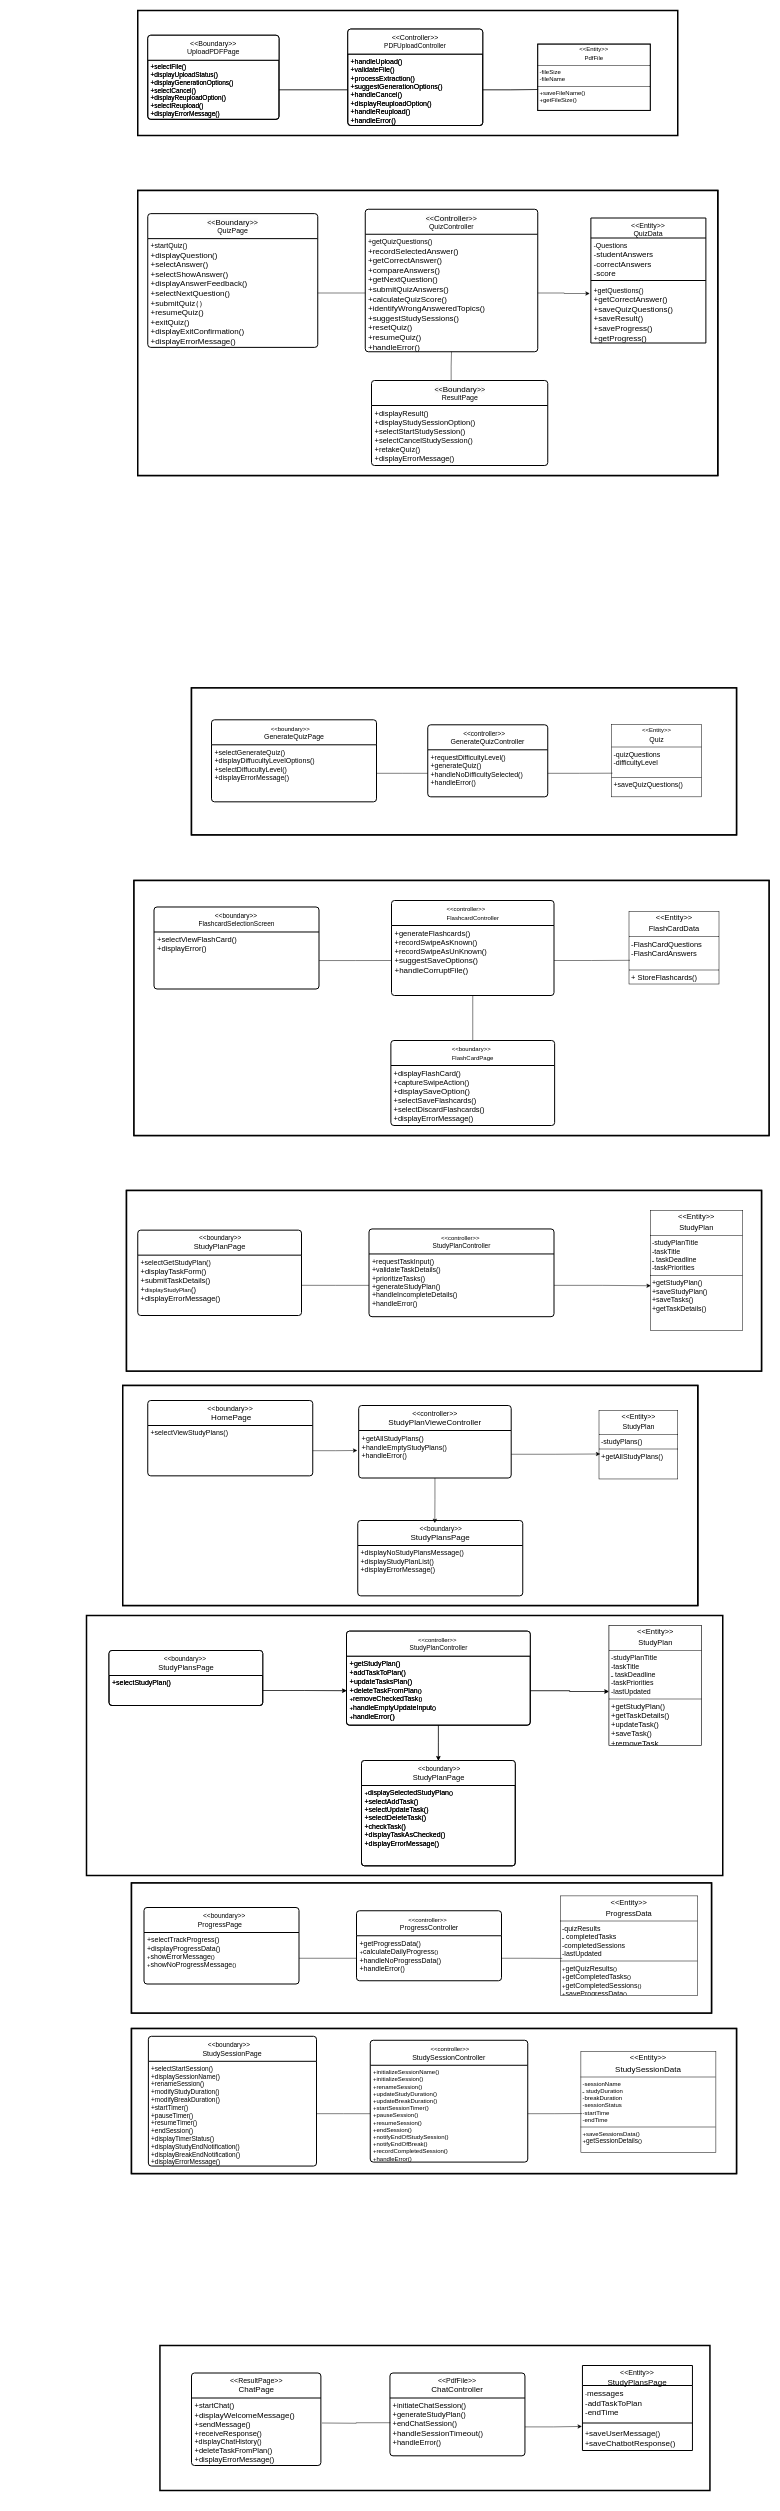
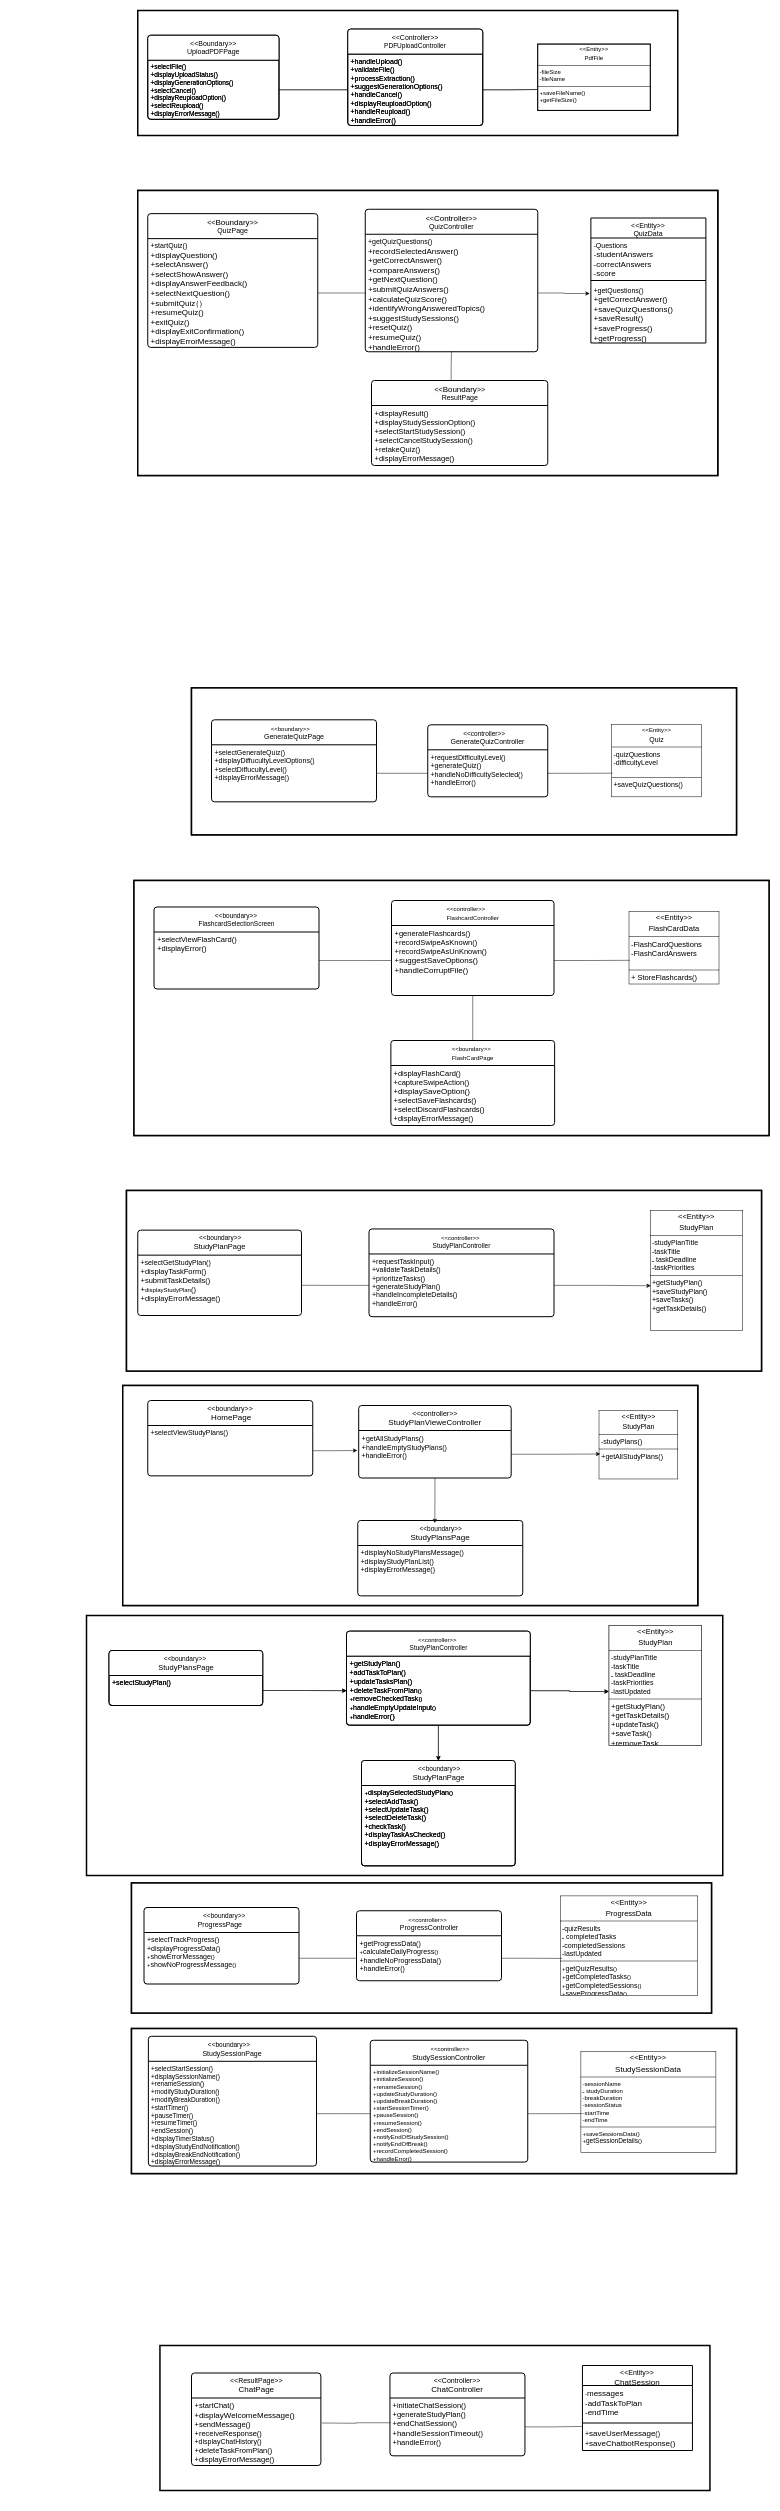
- <mxCell id="84" value="&lt;span style=&quot;font-size: 14px; font-weight: 400;&quot;&gt;&amp;lt;&amp;lt;Entity&amp;gt;&amp;gt;&lt;/span&gt;&lt;div style=&quot;font-size: 14px; font-weight: 400;&quot;&gt;&lt;span style=&quot;text-align: start; font-size: medium;&quot;&gt;StudyPlansPage&lt;/span&gt;&lt;br&gt;&lt;/div&gt;" style="swimlane;fontStyle=1;align=center;verticalAlign=top;childLayout=stackLayout;horizontal=1;startSize=40;horizontalStack=0;resizeParent=1;resizeParentMax=0;resizeLast=0;collapsible=1;marginBottom=0;whiteSpace=wrap;html=1;strokeWidth=2;" parent="1" vertex="1"><mxGeometry x="1012.38" y="4730" width="220" height="170" as="geometry" /></mxCell>
+ <mxCell id="84" value="&lt;span style=&quot;font-size: 14px; font-weight: 400;&quot;&gt;&amp;lt;&amp;lt;Entity&amp;gt;&amp;gt;&lt;/span&gt;&lt;div style=&quot;font-size: 14px; font-weight: 400;&quot;&gt;&lt;span style=&quot;text-align: start; font-size: medium;&quot;&gt;ChatSession&lt;/span&gt;&lt;br&gt;&lt;/div&gt;" style="swimlane;fontStyle=1;align=center;verticalAlign=top;childLayout=stackLayout;horizontal=1;startSize=40;horizontalStack=0;resizeParent=1;resizeParentMax=0;resizeLast=0;collapsible=1;marginBottom=0;whiteSpace=wrap;html=1;strokeWidth=2;" parent="1" vertex="1"><mxGeometry x="1012.38" y="4730" width="220" height="170" as="geometry" /></mxCell>
- <mxCell id="88" value="&amp;lt;&amp;lt;PdfFile&amp;gt;&amp;gt;&lt;div&gt;&lt;span style=&quot;text-align: start; font-size: medium;&quot;&gt;ChatController&lt;/span&gt;&lt;br&gt;&lt;/div&gt;" style="swimlane;childLayout=stackLayout;horizontal=1;startSize=50;horizontalStack=0;rounded=1;fontSize=14;fontStyle=0;strokeWidth=2;resizeParent=0;resizeLast=1;shadow=0;dashed=0;align=center;arcSize=4;whiteSpace=wrap;html=1;labelBackgroundColor=none;" parent="1" vertex="1"><mxGeometry x="627.38" y="4745" width="270" height="165.63" as="geometry" /></mxCell>
+ <mxCell id="88" value="&amp;lt;&amp;lt;Controller&amp;gt;&amp;gt;&lt;div&gt;&lt;span style=&quot;text-align: start; font-size: medium;&quot;&gt;ChatController&lt;/span&gt;&lt;br&gt;&lt;/div&gt;" style="swimlane;childLayout=stackLayout;horizontal=1;startSize=50;horizontalStack=0;rounded=1;fontSize=14;fontStyle=0;strokeWidth=2;resizeParent=0;resizeLast=1;shadow=0;dashed=0;align=center;arcSize=4;whiteSpace=wrap;html=1;labelBackgroundColor=none;" parent="1" vertex="1"><mxGeometry x="627.38" y="4745" width="270" height="165.63" as="geometry" /></mxCell>
- <mxCell id="90" style="edgeStyle=orthogonalEdgeStyle;rounded=0;orthogonalLoop=1;jettySize=auto;html=1;exitX=1;exitY=0.5;exitDx=0;exitDy=0;endArrow=classic;startFill=0;entryX=-0.005;entryY=0.037;entryDx=0;entryDy=0;entryPerimeter=0;" parent="1" source="89" target="87" edge="1"><mxGeometry relative="1" as="geometry"><mxPoint x="1012.38" y="4850" as="targetPoint" /></mxGeometry></mxCell>
+ <mxCell id="90" style="edgeStyle=orthogonalEdgeStyle;rounded=0;orthogonalLoop=1;jettySize=auto;html=1;exitX=1;exitY=0.5;exitDx=0;exitDy=0;endArrow=none;startFill=0;entryX=-0.005;entryY=0.037;entryDx=0;entryDy=0;entryPerimeter=0;" parent="1" source="89" target="87" edge="1"><mxGeometry relative="1" as="geometry"><mxPoint x="1012.38" y="4850" as="targetPoint" /></mxGeometry></mxCell>
